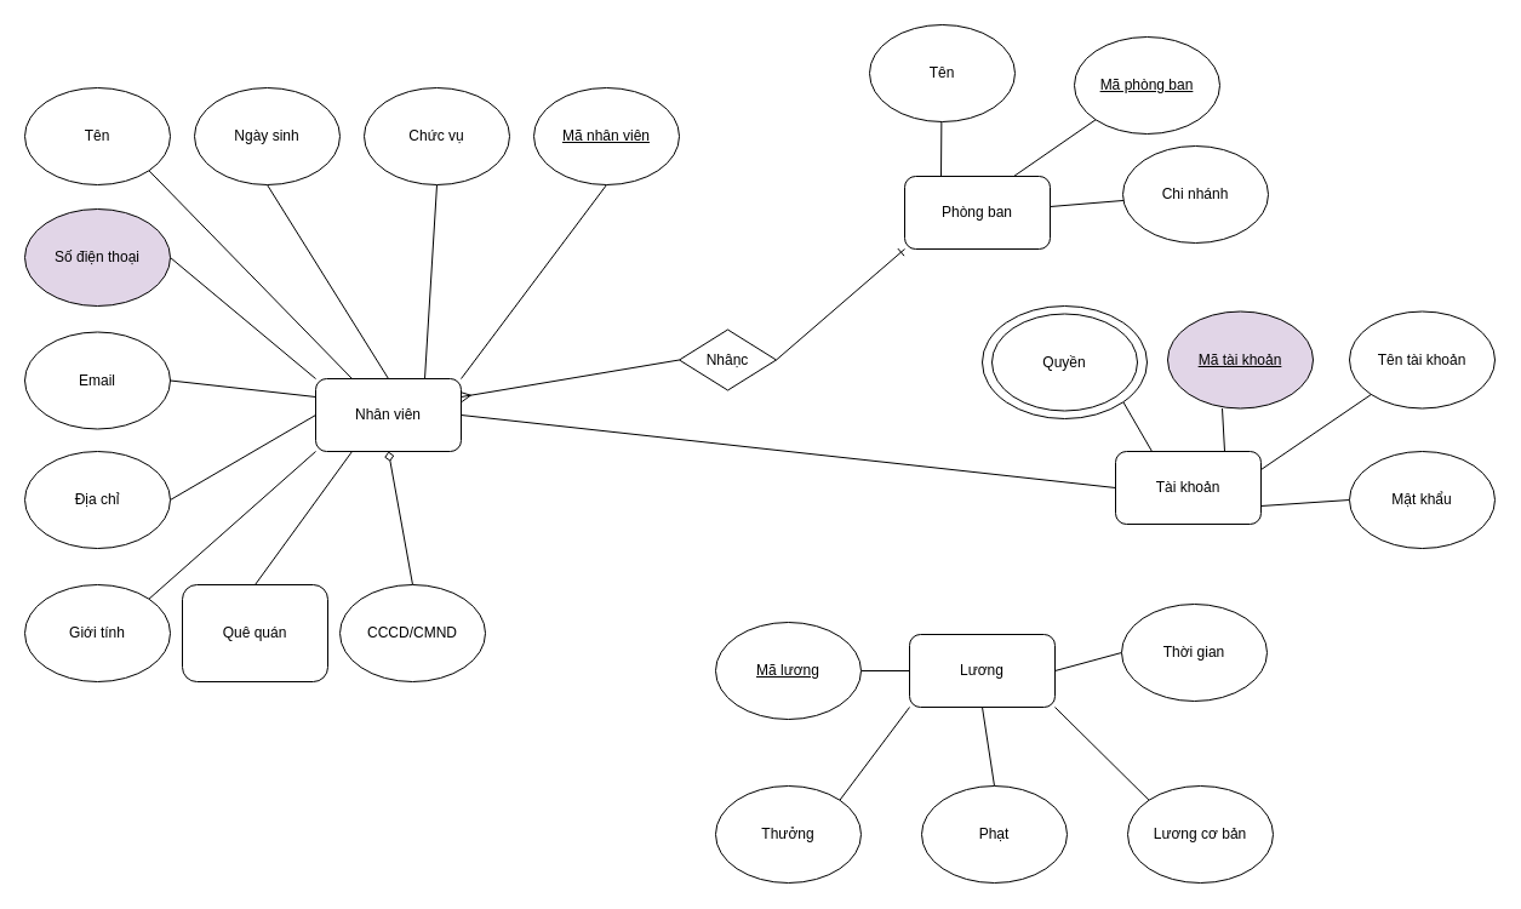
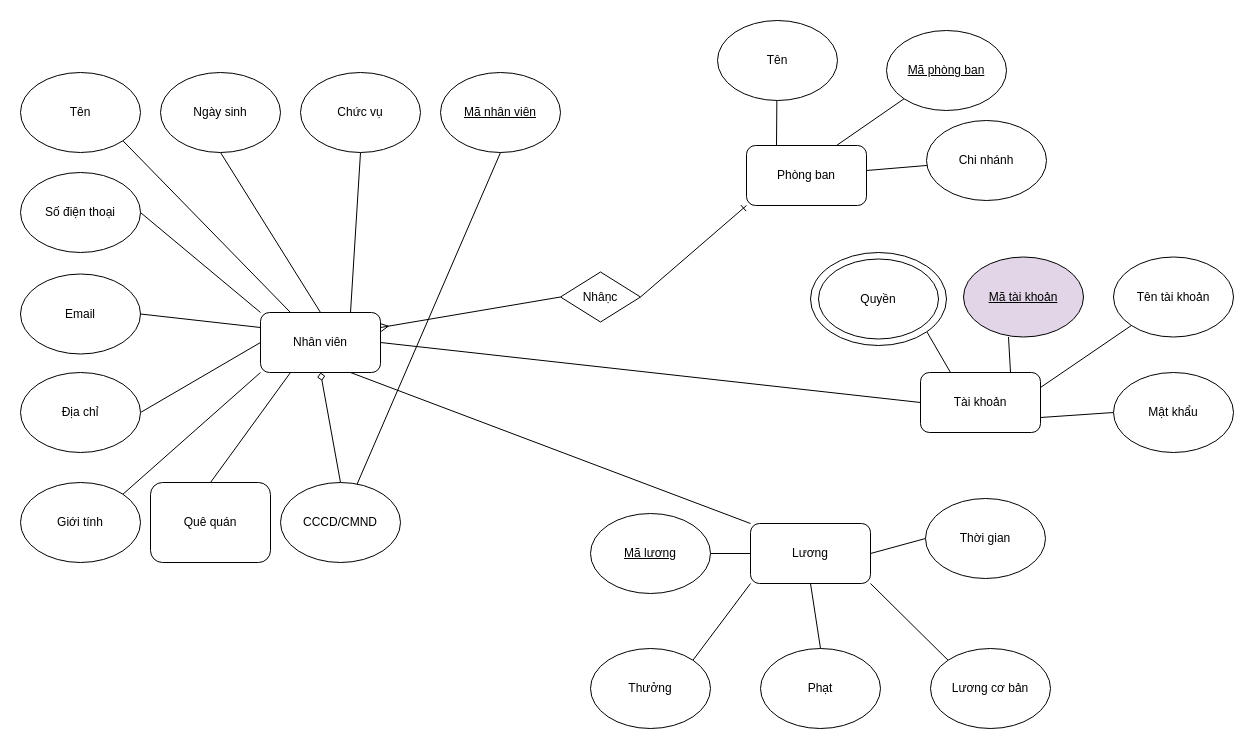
- <mxCell id="11" value="Số điện thoại" style="ellipse;whiteSpace=wrap;html=1;fillColor=#e1d5e7;" parent="1" vertex="1"><mxGeometry x="20" y="172" width="120" height="80" as="geometry" /></mxCell>
+ <mxCell id="11" value="Số điện thoại" style="ellipse;whiteSpace=wrap;html=1;" parent="1" vertex="1"><mxGeometry x="20" y="172" width="120" height="80" as="geometry" /></mxCell>
- <mxCell id="18" style="rounded=0;orthogonalLoop=1;jettySize=auto;html=1;exitX=0.5;exitY=1;exitDx=0;exitDy=0;entryX=1;entryY=0;entryDx=0;entryDy=0;endArrow=none;endFill=0;" parent="1" source="19" target="5" edge="1"><mxGeometry relative="1" as="geometry" /></mxCell>
+ <mxCell id="18" style="rounded=0;orthogonalLoop=1;jettySize=auto;html=1;exitX=0.5;exitY=1;exitDx=0;exitDy=0;endArrow=none;endFill=0;" parent="1" source="19" target="25" edge="1"><mxGeometry relative="1" as="geometry" /></mxCell>
+ <mxCell id="3" style="rounded=0;orthogonalLoop=1;jettySize=auto;html=1;exitX=0.75;exitY=1;exitDx=0;exitDy=0;entryX=0;entryY=0;entryDx=0;entryDy=0;endArrow=none;endFill=0;" parent="1" source="5" target="37" edge="1"><mxGeometry relative="1" as="geometry"><mxPoint x="596.667" y="603.333" as="targetPoint" /></mxGeometry></mxCell>
